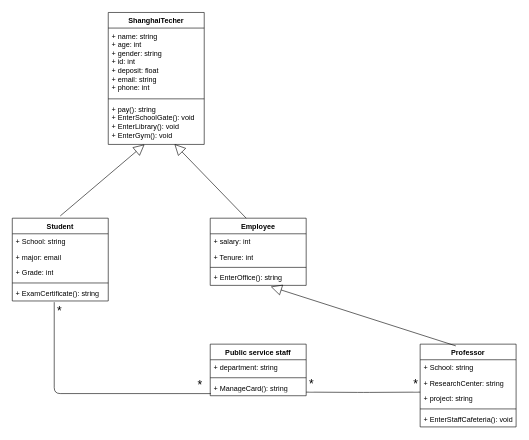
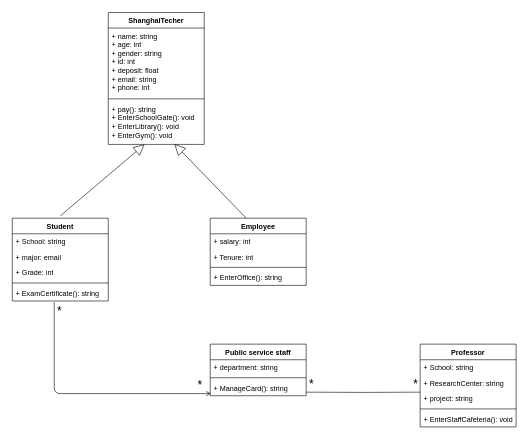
- <mxCell id="32" value="" style="endArrow=block;endSize=16;endFill=0;html=1;entryX=0.631;entryY=1.082;entryDx=0;entryDy=0;entryPerimeter=0;exitX=0.372;exitY=0.021;exitDx=0;exitDy=0;exitPerimeter=0;" edge="1" parent="1" source="22" target="17"><mxGeometry width="160" relative="1" as="geometry"><mxPoint x="560" y="513" as="sourcePoint" /><mxPoint x="720" y="513" as="targetPoint" /></mxGeometry></mxCell>
- <mxCell id="29" value="" style="endArrow=none;html=1;edgeStyle=orthogonalEdgeStyle;entryX=0.007;entryY=0.863;entryDx=0;entryDy=0;entryPerimeter=0;exitX=0.437;exitY=1.077;exitDx=0;exitDy=0;exitPerimeter=0;" edge="1" parent="1" source="12" target="21"><mxGeometry relative="1" as="geometry"><mxPoint x="230" y="453" as="sourcePoint" /><mxPoint x="360" y="523" as="targetPoint" /><Array as="points"><mxPoint x="90" y="655" /></Array></mxGeometry></mxCell>
+ <mxCell id="29" value="" style="endArrow=open;html=1;edgeStyle=orthogonalEdgeStyle;entryX=0.007;entryY=0.863;entryDx=0;entryDy=0;entryPerimeter=0;exitX=0.437;exitY=1.077;exitDx=0;exitDy=0;exitPerimeter=0;" edge="1" parent="1" source="12" target="21"><mxGeometry relative="1" as="geometry"><mxPoint x="230" y="453" as="sourcePoint" /><mxPoint x="360" y="523" as="targetPoint" /><Array as="points"><mxPoint x="90" y="655" /></Array></mxGeometry></mxCell>
